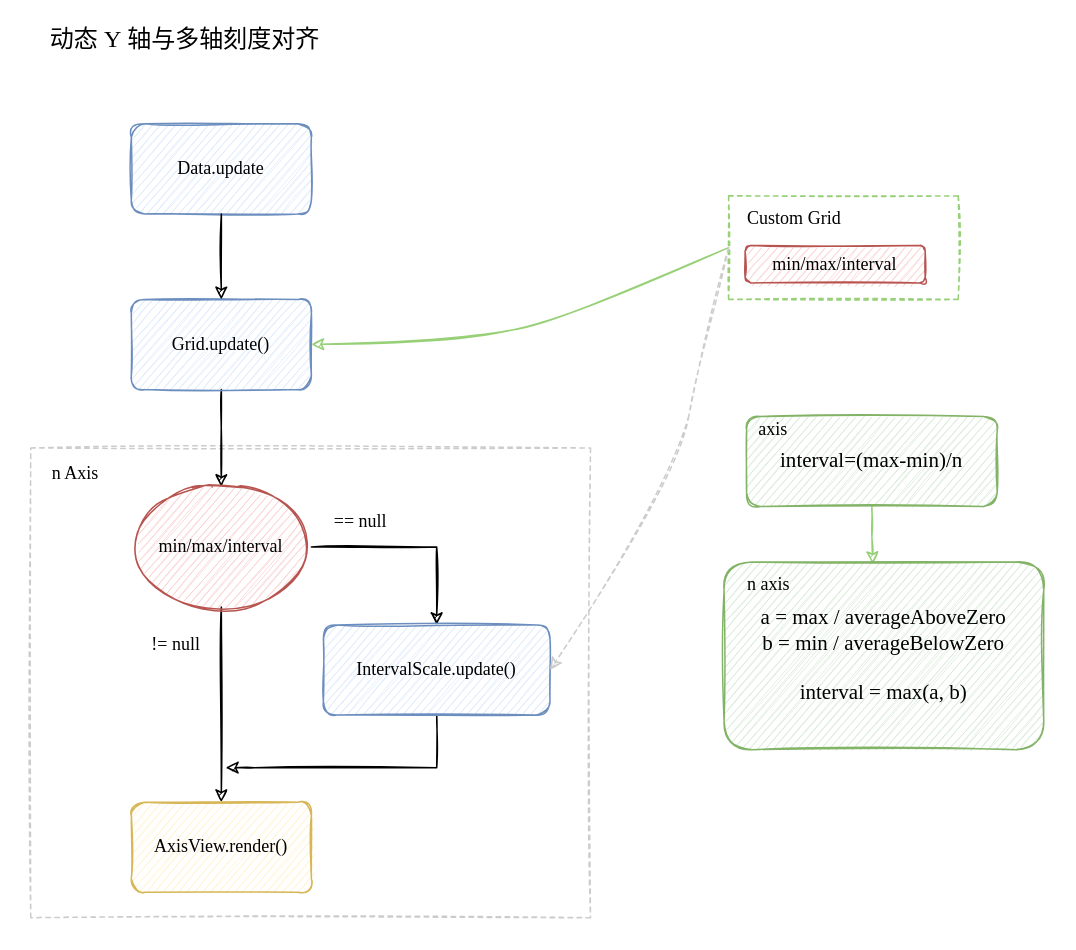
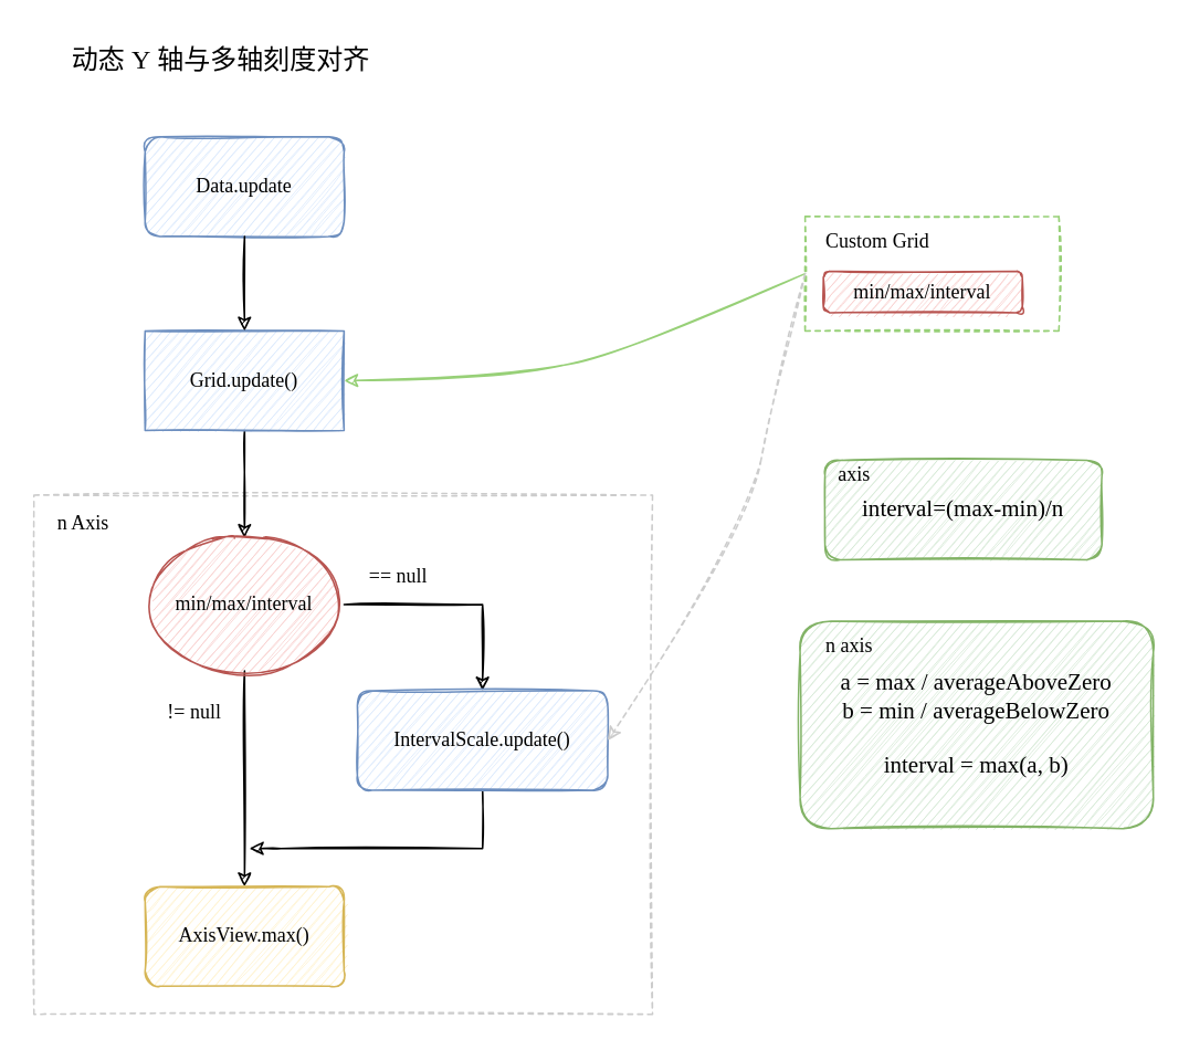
- <mxCell id="3" value="动态 Y&amp;nbsp;轴与多轴刻度对齐" style="text;html=1;strokeColor=none;fillColor=none;align=center;verticalAlign=middle;whiteSpace=wrap;rounded=0;fontFamily=Comic Sans MS;sketch=1;fontSize=16;" parent="1" vertex="1"><mxGeometry x="22" y="10" width="202" height="30" as="geometry" /></mxCell>
+ <mxCell id="3" value="动态 Y&amp;nbsp;轴与多轴刻度对齐" style="text;html=1;strokeColor=none;fillColor=none;align=center;verticalAlign=middle;whiteSpace=wrap;rounded=0;fontFamily=Comic Sans MS;sketch=1;fontSize=16;" parent="1" vertex="1"><mxGeometry x="32" y="20" width="202" height="30" as="geometry" /></mxCell>
- <mxCell id="5" value="Grid.update()" style="rounded=1;whiteSpace=wrap;html=1;fillColor=#dae8fc;strokeColor=#6c8ebf;sketch=1;fontFamily=Comic Sans MS;" parent="1" vertex="1"><mxGeometry x="87" y="199" width="120" height="60" as="geometry" /></mxCell>
+ <mxCell id="5" value="Grid.update()" style="whiteSpace=wrap;html=1;fillColor=#dae8fc;strokeColor=#6c8ebf;sketch=1;fontFamily=Comic Sans MS;rounded=0;" parent="1" vertex="1"><mxGeometry x="87" y="199" width="120" height="60" as="geometry" /></mxCell>
- <mxCell id="22" style="edgeStyle=orthogonalEdgeStyle;rounded=0;sketch=1;orthogonalLoop=1;jettySize=auto;html=1;entryX=0.465;entryY=0.011;entryDx=0;entryDy=0;entryPerimeter=0;strokeColor=#97D077;fontFamily=Comic Sans MS;fontSize=14;" parent="1" source="23" target="25" edge="1"><mxGeometry relative="1" as="geometry" /></mxCell>
- <mxCell id="11" value="AxisView.render()" style="rounded=1;whiteSpace=wrap;html=1;sketch=1;fontFamily=Comic Sans MS;fillColor=#fff2cc;strokeColor=#d6b656;" parent="1" vertex="1"><mxGeometry x="87" y="534" width="120" height="60" as="geometry" /></mxCell>
+ <mxCell id="11" value="AxisView.max()" style="rounded=1;whiteSpace=wrap;html=1;sketch=1;fontFamily=Comic Sans MS;fillColor=#fff2cc;strokeColor=#d6b656;" parent="1" vertex="1"><mxGeometry x="87" y="534" width="120" height="60" as="geometry" /></mxCell>
